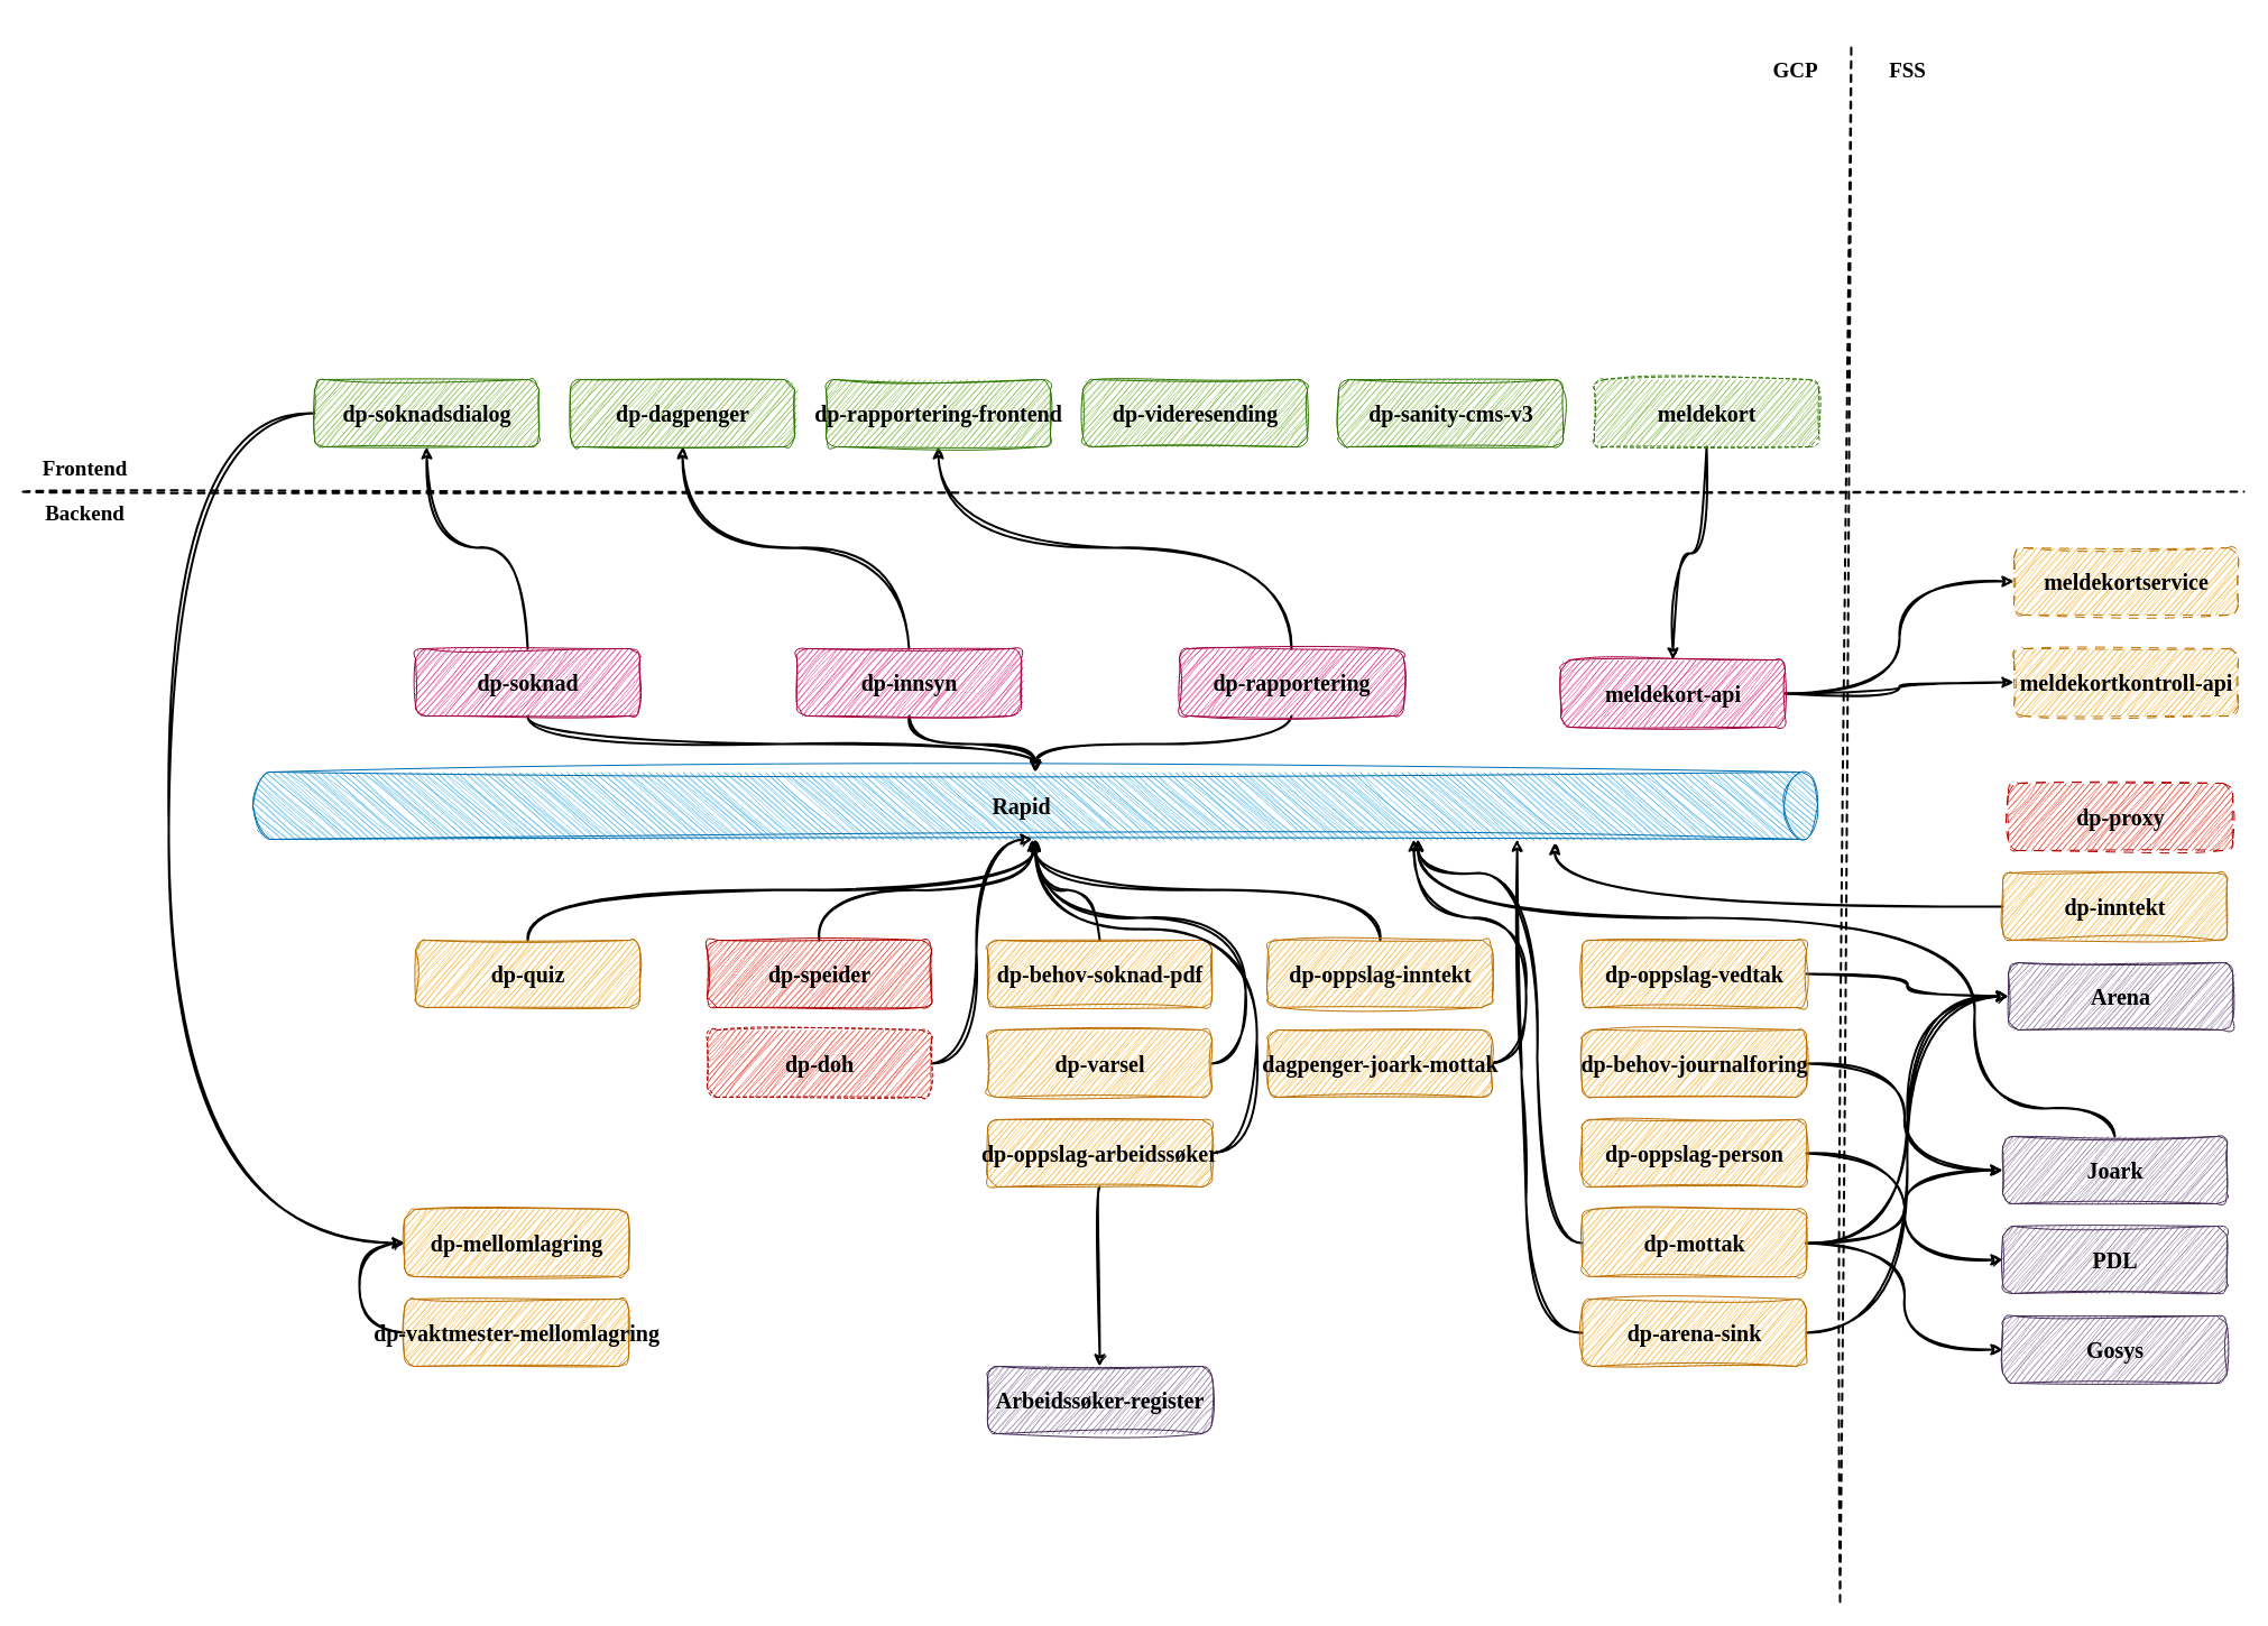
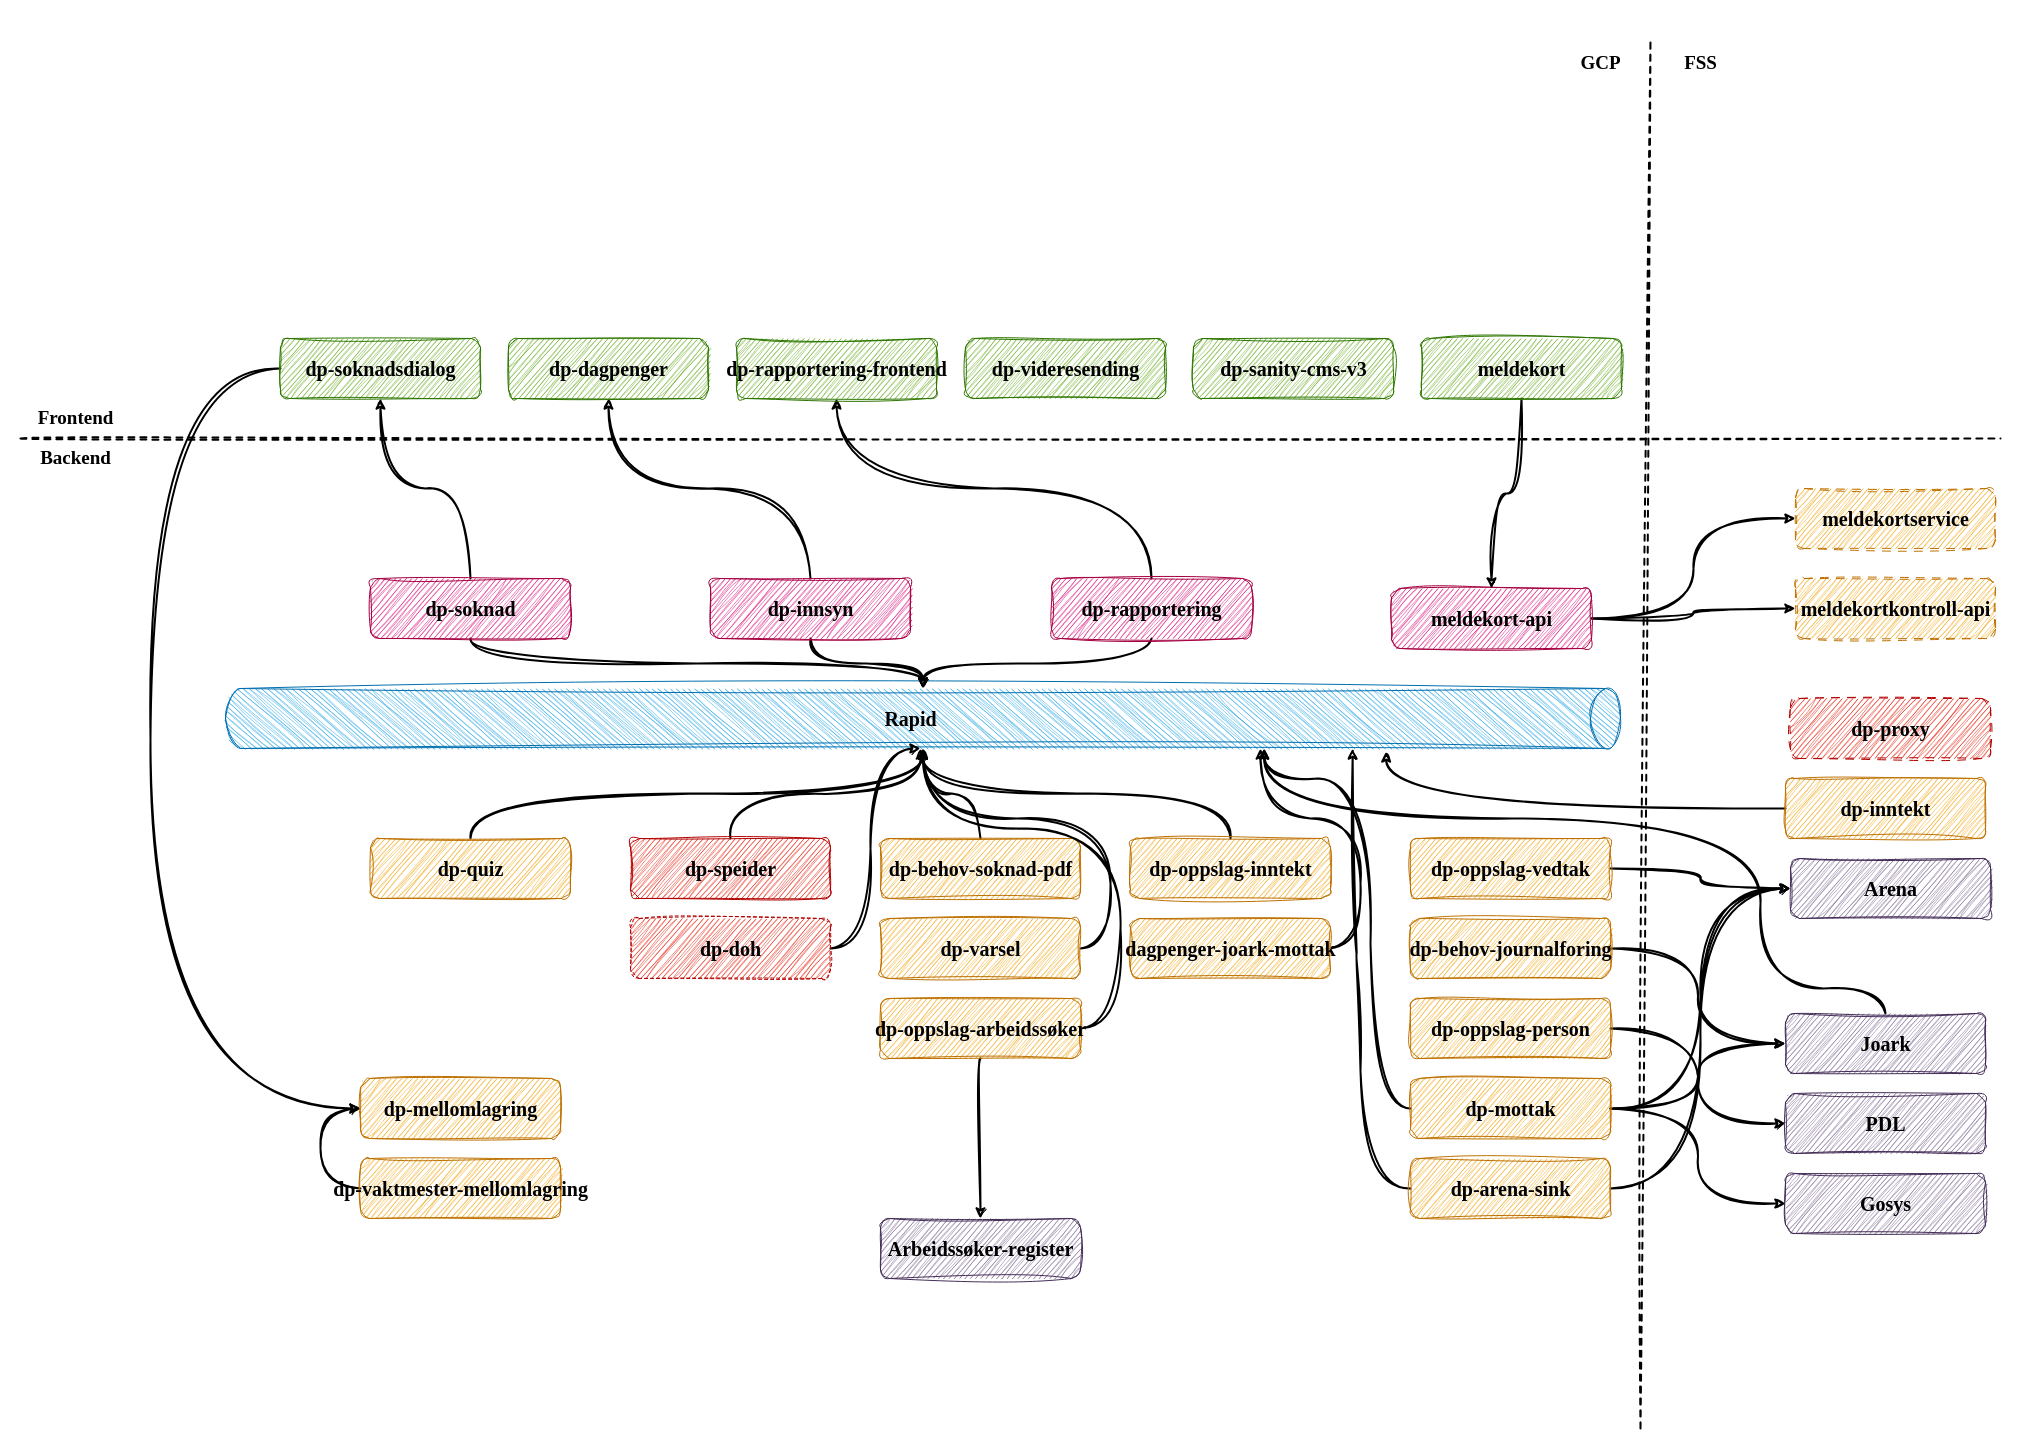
- <mxCell id="50" value="meldekort" style="html=1;fontSize=20;rounded=1;fillColor=#60a917;fontColor=default;strokeColor=#2D7600;fontStyle=1;sketch=1;curveFitting=1;jiggle=2;labelBackgroundColor=none;fontFamily=Architects Daughter;fontSource=https%3A%2F%2Ffonts.googleapis.com%2Fcss%3Ffamily%3DArchitects%2BDaughter;dashed=1;" parent="1" vertex="1"><mxGeometry x="1421" y="338" width="200" height="60" as="geometry" /></mxCell>
+ <mxCell id="50" value="meldekort" style="html=1;fontSize=20;rounded=1;fillColor=#60a917;fontColor=default;strokeColor=#2D7600;fontStyle=1;sketch=1;curveFitting=1;jiggle=2;labelBackgroundColor=none;fontFamily=Architects Daughter;fontSource=https%3A%2F%2Ffonts.googleapis.com%2Fcss%3Ffamily%3DArchitects%2BDaughter;" parent="1" vertex="1"><mxGeometry x="1421" y="338" width="200" height="60" as="geometry" /></mxCell>
